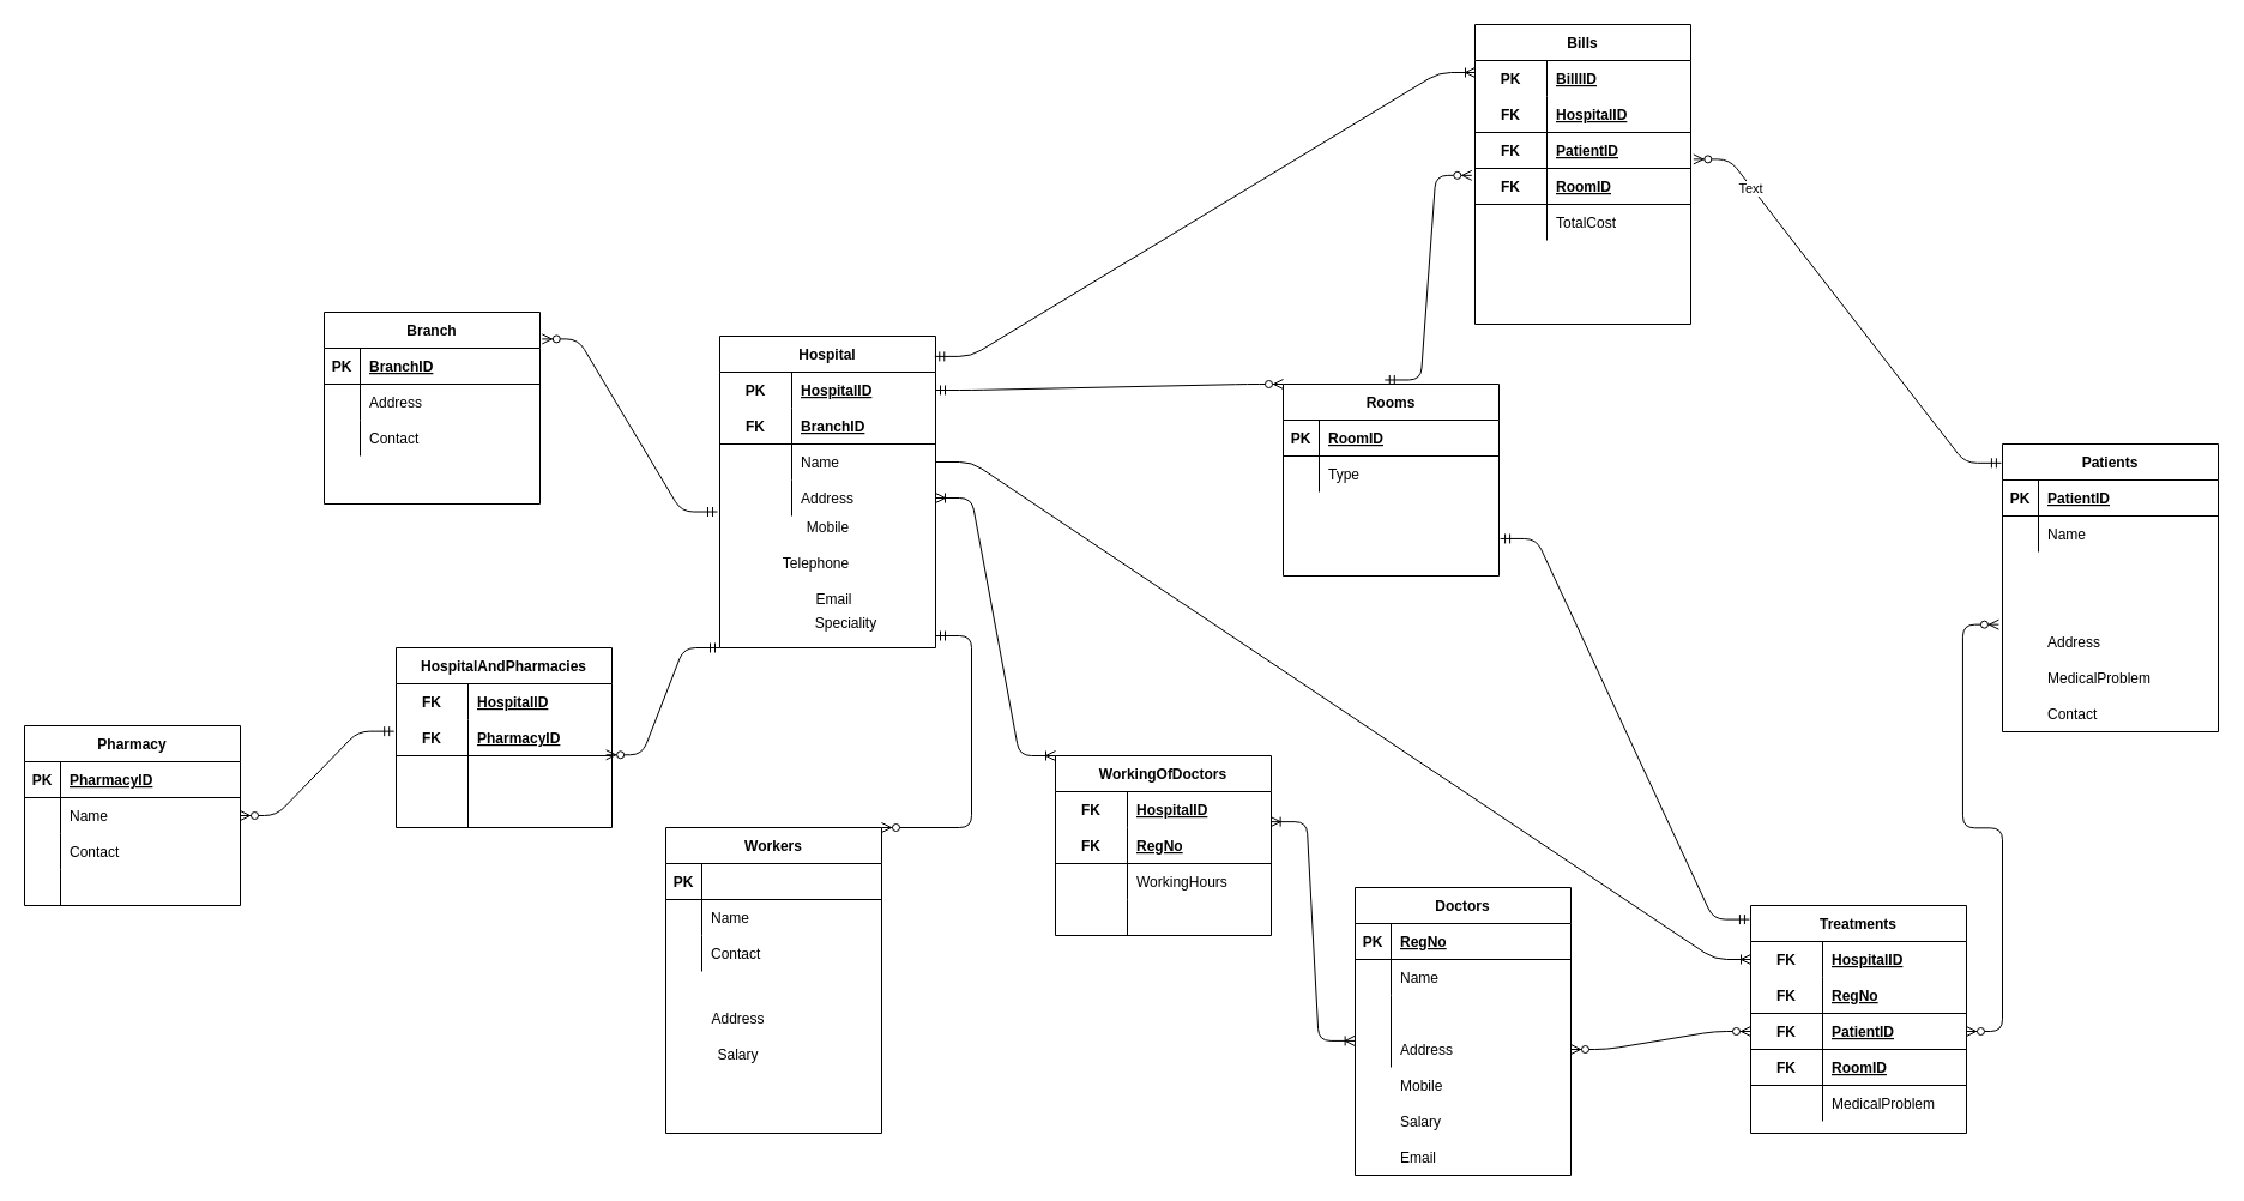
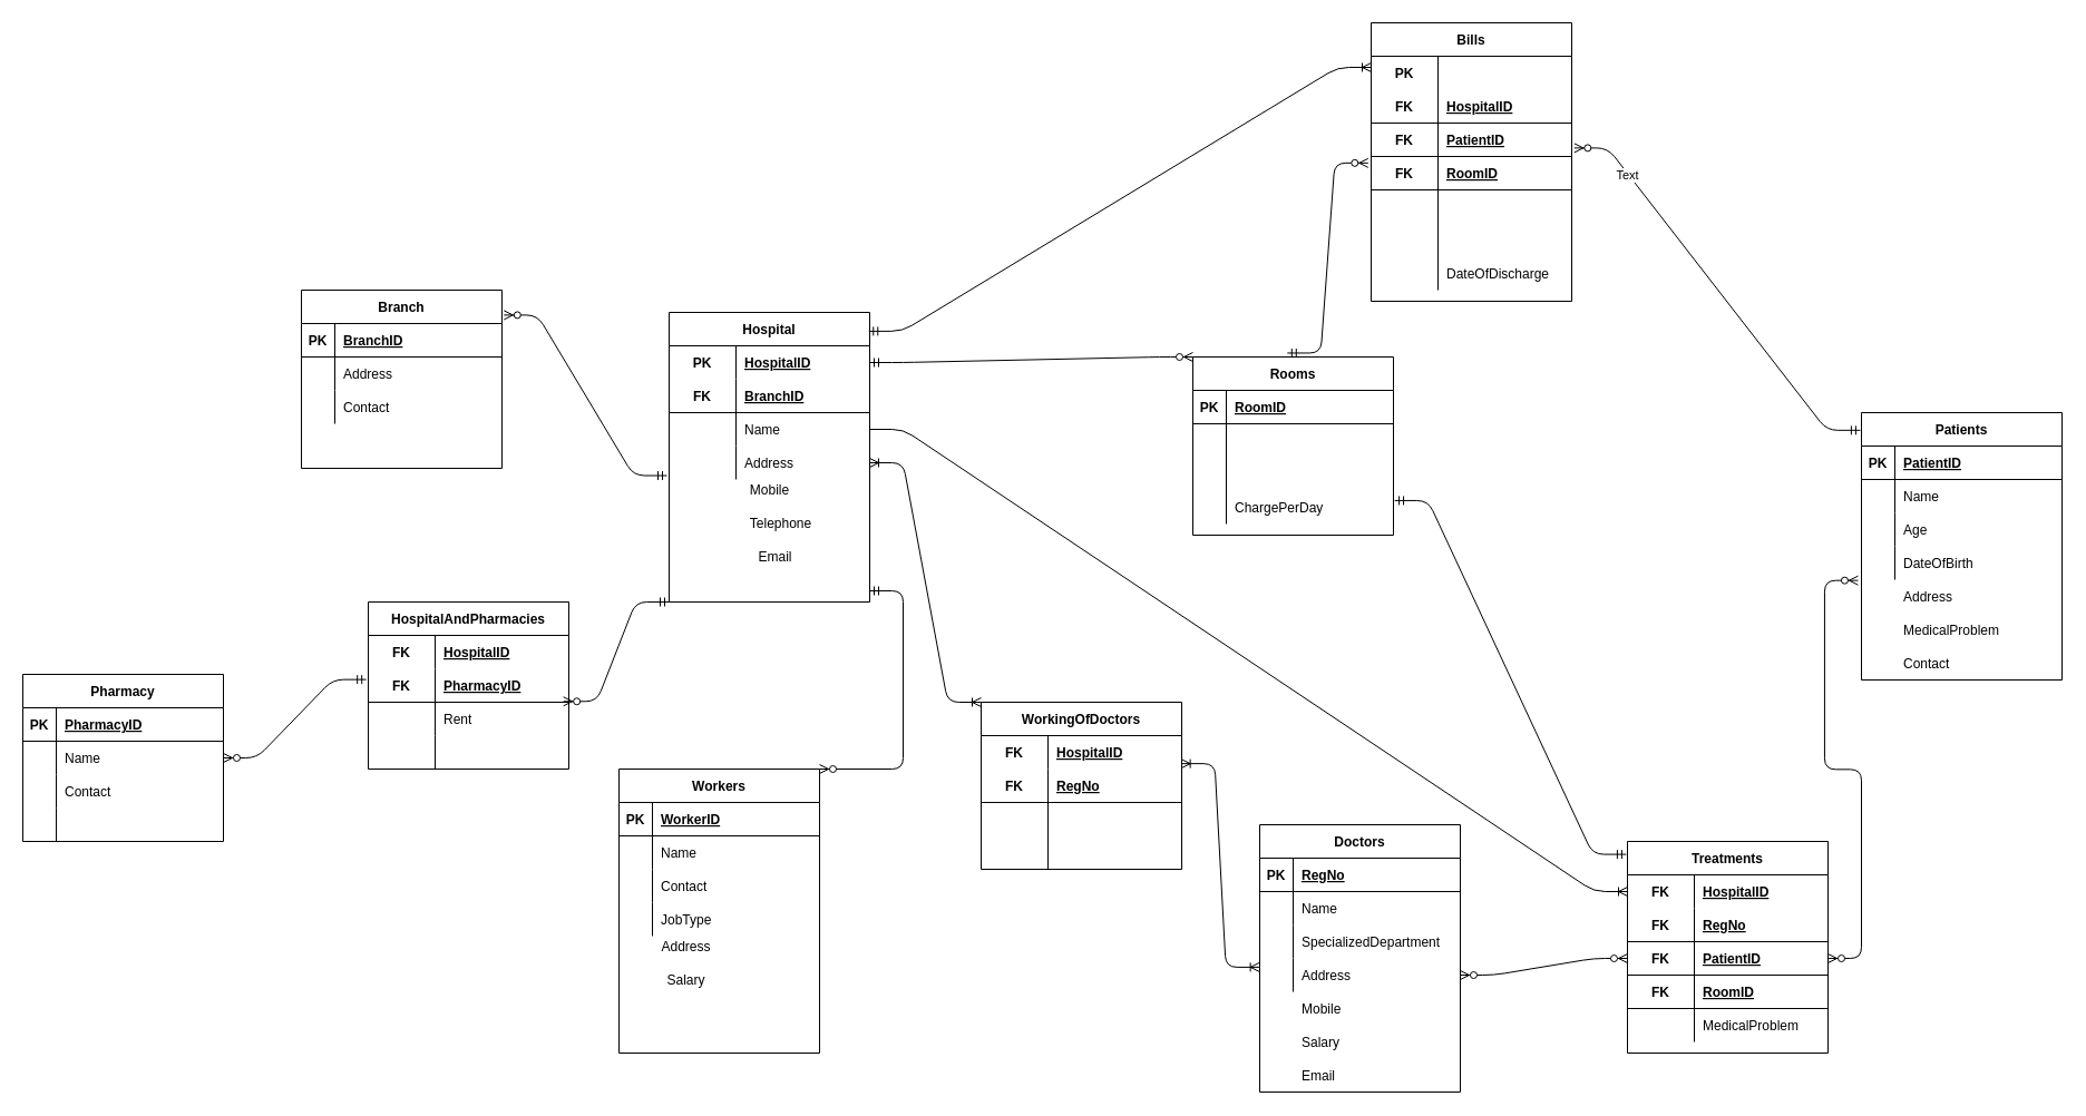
- <mxCell id="163" value="BillIID" style="shape=partialRectangle;connectable=0;fillColor=none;top=0;left=0;bottom=0;right=0;align=left;spacingLeft=6;fontStyle=5;overflow=hidden;" vertex="1" parent="161"><mxGeometry x="60" width="120" height="30" as="geometry" /></mxCell>
- <mxCell id="175" value="TotalCost" style="shape=partialRectangle;connectable=0;fillColor=none;top=0;left=0;bottom=0;right=0;align=left;spacingLeft=6;overflow=hidden;" vertex="1" parent="173"><mxGeometry x="60" width="120" height="30" as="geometry" /></mxCell>
+ <mxCell id="180" value="DateOfDischarge" style="shape=partialRectangle;connectable=0;fillColor=none;top=0;left=0;bottom=0;right=0;align=left;spacingLeft=6;overflow=hidden;" vertex="1" parent="178"><mxGeometry x="60" width="120" height="30" as="geometry" /></mxCell>
- <mxCell id="50" value="Type" style="shape=partialRectangle;connectable=0;fillColor=none;top=0;left=0;bottom=0;right=0;align=left;spacingLeft=6;overflow=hidden;" vertex="1" parent="48"><mxGeometry x="30" width="150" height="30" as="geometry" /></mxCell>
+ <mxCell id="55" value="ChargePerDay" style="shape=partialRectangle;connectable=0;fillColor=none;top=0;left=0;bottom=0;right=0;align=left;spacingLeft=6;overflow=hidden;" vertex="1" parent="53"><mxGeometry x="30" width="150" height="30" as="geometry" /></mxCell>
- <mxCell id="28" value="Telephone" style="text;html=1;align=center;verticalAlign=middle;resizable=0;points=[];autosize=1;" vertex="1" parent="1"><mxGeometry x="645" y="460" width="70" height="20" as="geometry" /></mxCell>
+ <mxCell id="28" value="Telephone" style="text;html=1;align=center;verticalAlign=middle;resizable=0;points=[];autosize=1;" vertex="1" parent="1"><mxGeometry x="665" y="460" width="70" height="20" as="geometry" /></mxCell>
+ <mxCell id="105" value="Age" style="shape=partialRectangle;connectable=0;fillColor=none;top=0;left=0;bottom=0;right=0;align=left;spacingLeft=6;overflow=hidden;" vertex="1" parent="103"><mxGeometry x="30" width="150" height="30" as="geometry" /></mxCell>
+ <mxCell id="108" value="DateOfBirth" style="shape=partialRectangle;connectable=0;fillColor=none;top=0;left=0;bottom=0;right=0;align=left;spacingLeft=6;overflow=hidden;" vertex="1" parent="106"><mxGeometry x="30" width="150" height="30" as="geometry" /></mxCell>
- <mxCell id="30" value="Speciality" style="text;html=1;align=center;verticalAlign=middle;resizable=0;points=[];autosize=1;" vertex="1" parent="1"><mxGeometry x="670" y="510" width="70" height="20" as="geometry" /></mxCell>
+ <mxCell id="154" value="Rent" style="shape=partialRectangle;connectable=0;fillColor=none;top=0;left=0;bottom=0;right=0;align=left;spacingLeft=6;overflow=hidden;" vertex="1" parent="152"><mxGeometry x="60" width="120" height="30" as="geometry" /></mxCell>
+ <mxCell id="61" value="WorkerID" style="shape=partialRectangle;connectable=0;fillColor=none;top=0;left=0;bottom=0;right=0;align=left;spacingLeft=6;fontStyle=5;overflow=hidden;" vertex="1" parent="59"><mxGeometry x="30" width="150" height="30" as="geometry" /></mxCell>
- <mxCell id="118" value="WorkingHours" style="shape=partialRectangle;connectable=0;fillColor=none;top=0;left=0;bottom=0;right=0;align=left;spacingLeft=6;overflow=hidden;" vertex="1" parent="116"><mxGeometry x="60" width="120" height="30" as="geometry" /></mxCell>
+ <mxCell id="70" value="JobType" style="shape=partialRectangle;connectable=0;fillColor=none;top=0;left=0;bottom=0;right=0;align=left;spacingLeft=6;overflow=hidden;" vertex="1" parent="68"><mxGeometry x="30" width="150" height="30" as="geometry" /></mxCell>
+ <mxCell id="83" value="SpecializedDepartment" style="shape=partialRectangle;connectable=0;fillColor=none;top=0;left=0;bottom=0;right=0;align=left;spacingLeft=6;overflow=hidden;" vertex="1" parent="81"><mxGeometry x="30" width="150" height="30" as="geometry" /></mxCell>
